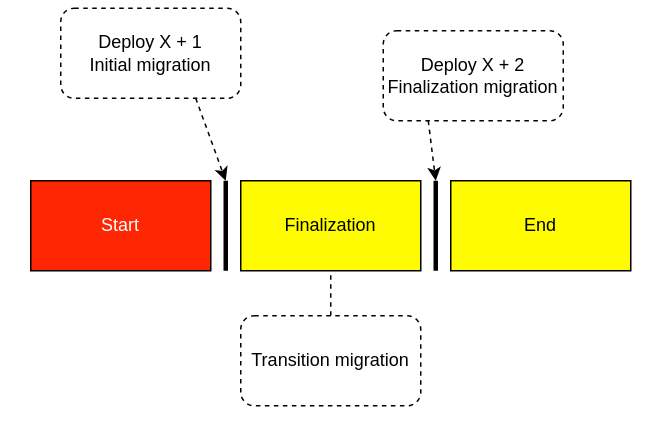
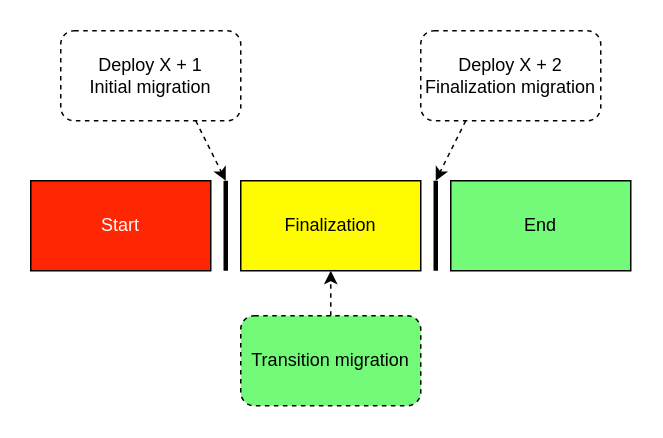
- <mxCell id="6" value="&lt;div&gt;Deploy X + 1&lt;br&gt;&lt;/div&gt;&lt;div&gt;Initial migration&lt;/div&gt;" style="rounded=1;whiteSpace=wrap;html=1;dashed=1;glass=0;" vertex="1" parent="1"><mxGeometry x="40" y="5" width="120" height="60" as="geometry" /></mxCell>
+ <mxCell id="6" value="&lt;div&gt;Deploy X + 1&lt;br&gt;&lt;/div&gt;&lt;div&gt;Initial migration&lt;/div&gt;" style="rounded=1;whiteSpace=wrap;html=1;dashed=1;glass=0;" vertex="1" parent="1"><mxGeometry x="40" y="20" width="120" height="60" as="geometry" /></mxCell>
- <mxCell id="8" value="&lt;div&gt;Deploy X + 2&lt;br&gt;&lt;/div&gt;&lt;div&gt;Finalization migration&lt;/div&gt;" style="rounded=1;whiteSpace=wrap;html=1;dashed=1;glass=0;" vertex="1" parent="1"><mxGeometry x="255" y="20" width="120" height="60" as="geometry" /></mxCell>
+ <mxCell id="8" value="&lt;div&gt;Deploy X + 2&lt;br&gt;&lt;/div&gt;&lt;div&gt;Finalization migration&lt;/div&gt;" style="rounded=1;whiteSpace=wrap;html=1;dashed=1;glass=0;" vertex="1" parent="1"><mxGeometry x="280" y="20" width="120" height="60" as="geometry" /></mxCell>
- <mxCell id="4" value="End" style="rounded=0;whiteSpace=wrap;html=1;fillColor=#fffc02;" vertex="1" parent="1"><mxGeometry x="300" y="120" width="120" height="60" as="geometry" /></mxCell>
+ <mxCell id="4" value="End" style="rounded=0;whiteSpace=wrap;html=1;fillColor=#73fa79;" vertex="1" parent="1"><mxGeometry x="300" y="120" width="120" height="60" as="geometry" /></mxCell>
- <mxCell id="11" style="edgeStyle=orthogonalEdgeStyle;rounded=0;orthogonalLoop=1;jettySize=auto;html=1;exitX=0.5;exitY=0;exitDx=0;exitDy=0;entryX=0.5;entryY=1;entryDx=0;entryDy=0;dashed=1;endArrow=none;" edge="1" parent="1" source="12" target="3"><mxGeometry relative="1" as="geometry" /></mxCell>
+ <mxCell id="11" style="edgeStyle=orthogonalEdgeStyle;rounded=0;orthogonalLoop=1;jettySize=auto;html=1;exitX=0.5;exitY=0;exitDx=0;exitDy=0;entryX=0.5;entryY=1;entryDx=0;entryDy=0;dashed=1;" edge="1" parent="1" source="12" target="3"><mxGeometry relative="1" as="geometry" /></mxCell>
- <mxCell id="12" value="Transition migration" style="rounded=1;whiteSpace=wrap;html=1;dashed=1;glass=0;" vertex="1" parent="1"><mxGeometry x="160" y="210" width="120" height="60" as="geometry" /></mxCell>
+ <mxCell id="12" value="Transition migration" style="rounded=1;whiteSpace=wrap;html=1;dashed=1;glass=0;fillColor=#73fa79;" vertex="1" parent="1"><mxGeometry x="160" y="210" width="120" height="60" as="geometry" /></mxCell>
